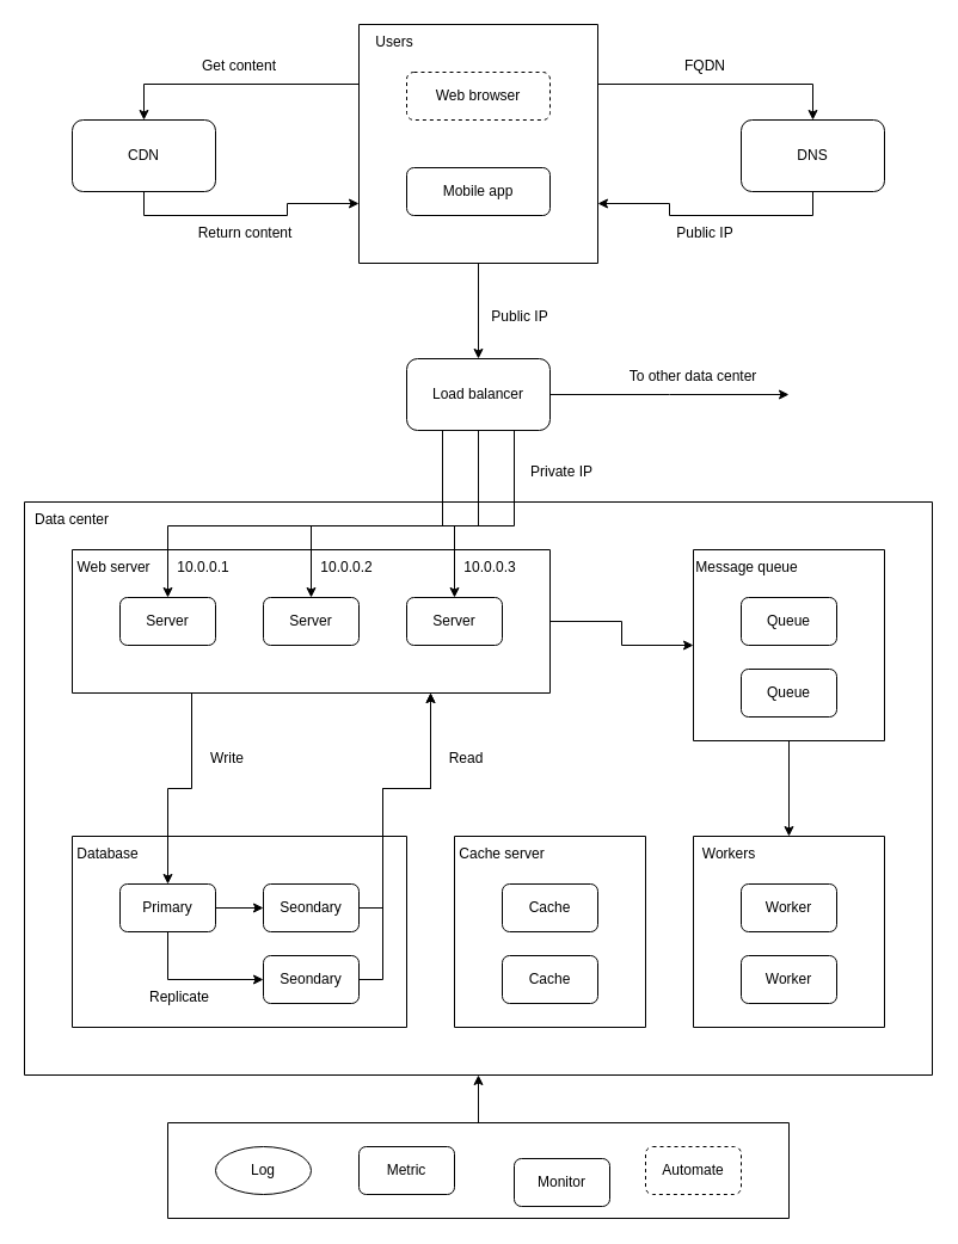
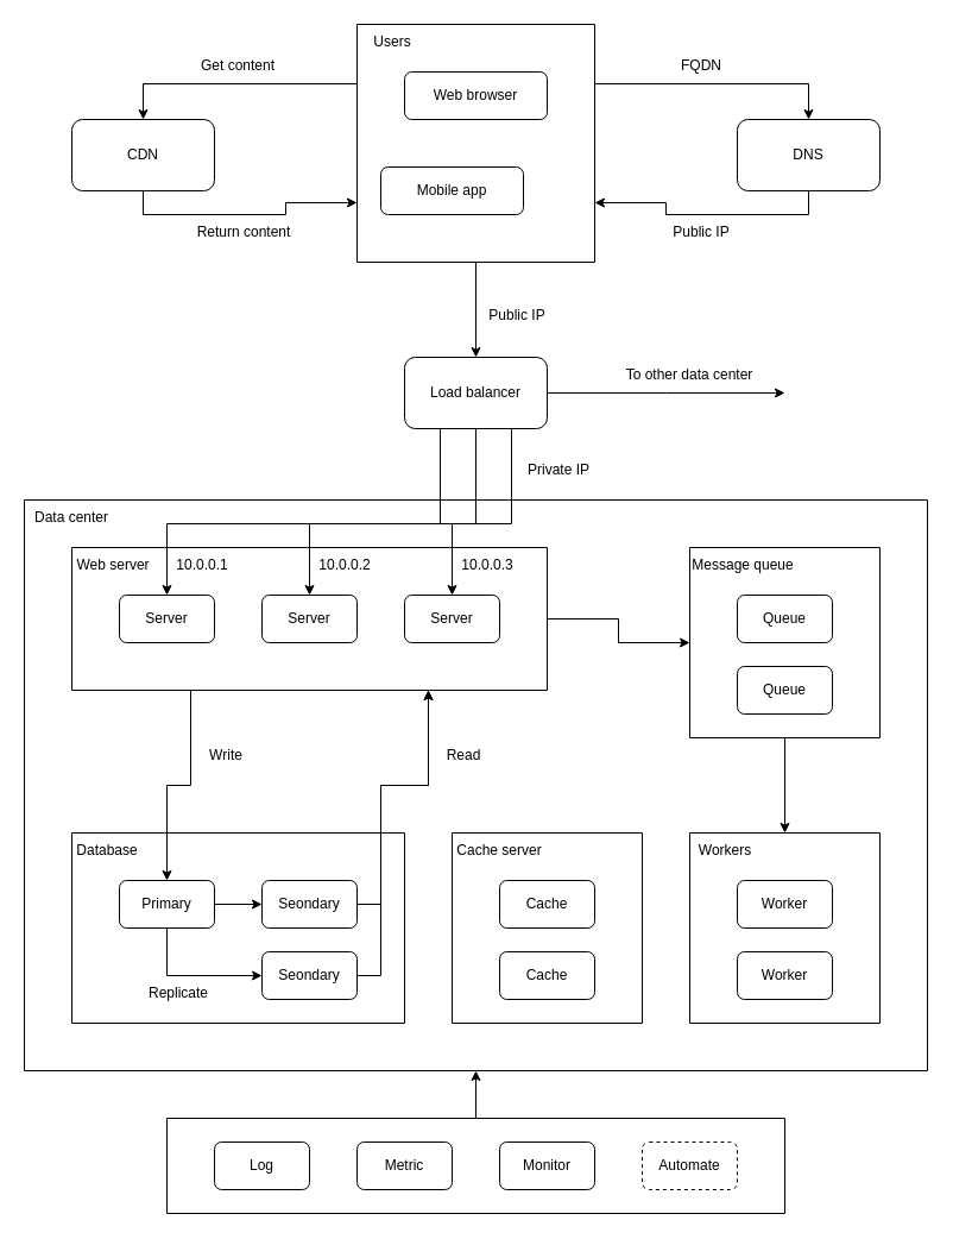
- <mxCell id="6" value="Web browser" style="rounded=1;whiteSpace=wrap;html=1;dashed=1;" parent="5" vertex="1"><mxGeometry x="40" y="40" width="120" height="40" as="geometry" /></mxCell>
+ <mxCell id="6" value="Web browser" style="rounded=1;whiteSpace=wrap;html=1;" parent="5" vertex="1"><mxGeometry x="40" y="40" width="120" height="40" as="geometry" /></mxCell>
- <mxCell id="7" value="Mobile app" style="rounded=1;whiteSpace=wrap;html=1;" parent="5" vertex="1"><mxGeometry x="40" y="120" width="120" height="40" as="geometry" /></mxCell>
+ <mxCell id="7" value="Mobile app" style="rounded=1;whiteSpace=wrap;html=1;" parent="5" vertex="1"><mxGeometry x="20" y="120" width="120" height="40" as="geometry" /></mxCell>
- <mxCell id="64" value="Log" style="ellipse;whiteSpace=wrap;html=1;" vertex="1" parent="63"><mxGeometry x="40" y="20" width="80" height="40" as="geometry" /></mxCell>
+ <mxCell id="64" value="Log" style="rounded=1;whiteSpace=wrap;html=1;" vertex="1" parent="63"><mxGeometry x="40" y="20" width="80" height="40" as="geometry" /></mxCell>
- <mxCell id="66" value="Monitor" style="rounded=1;whiteSpace=wrap;html=1;" vertex="1" parent="63"><mxGeometry x="290" y="30" width="80" height="40" as="geometry" /></mxCell>
+ <mxCell id="66" value="Monitor" style="rounded=1;whiteSpace=wrap;html=1;" vertex="1" parent="63"><mxGeometry x="280" y="20" width="80" height="40" as="geometry" /></mxCell>
